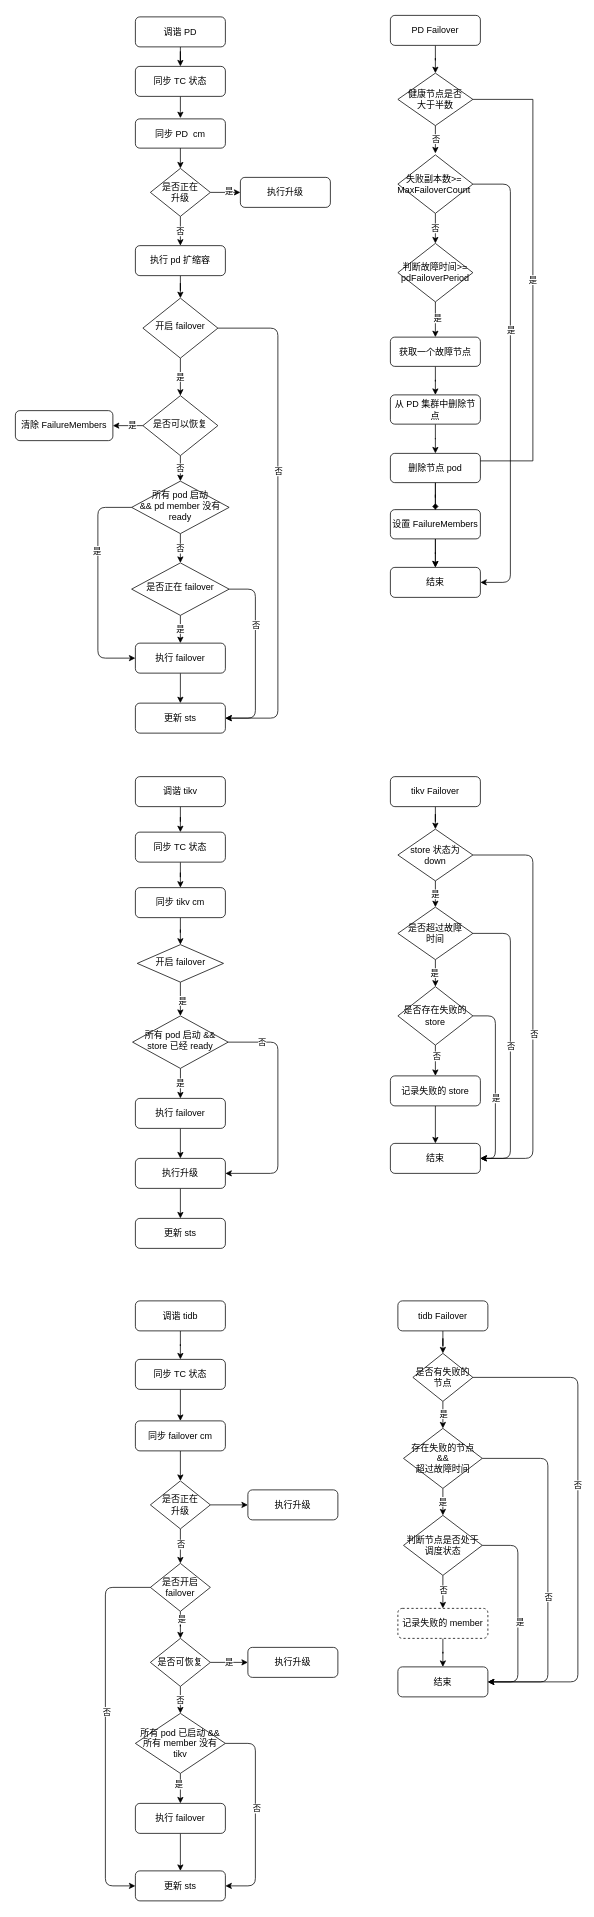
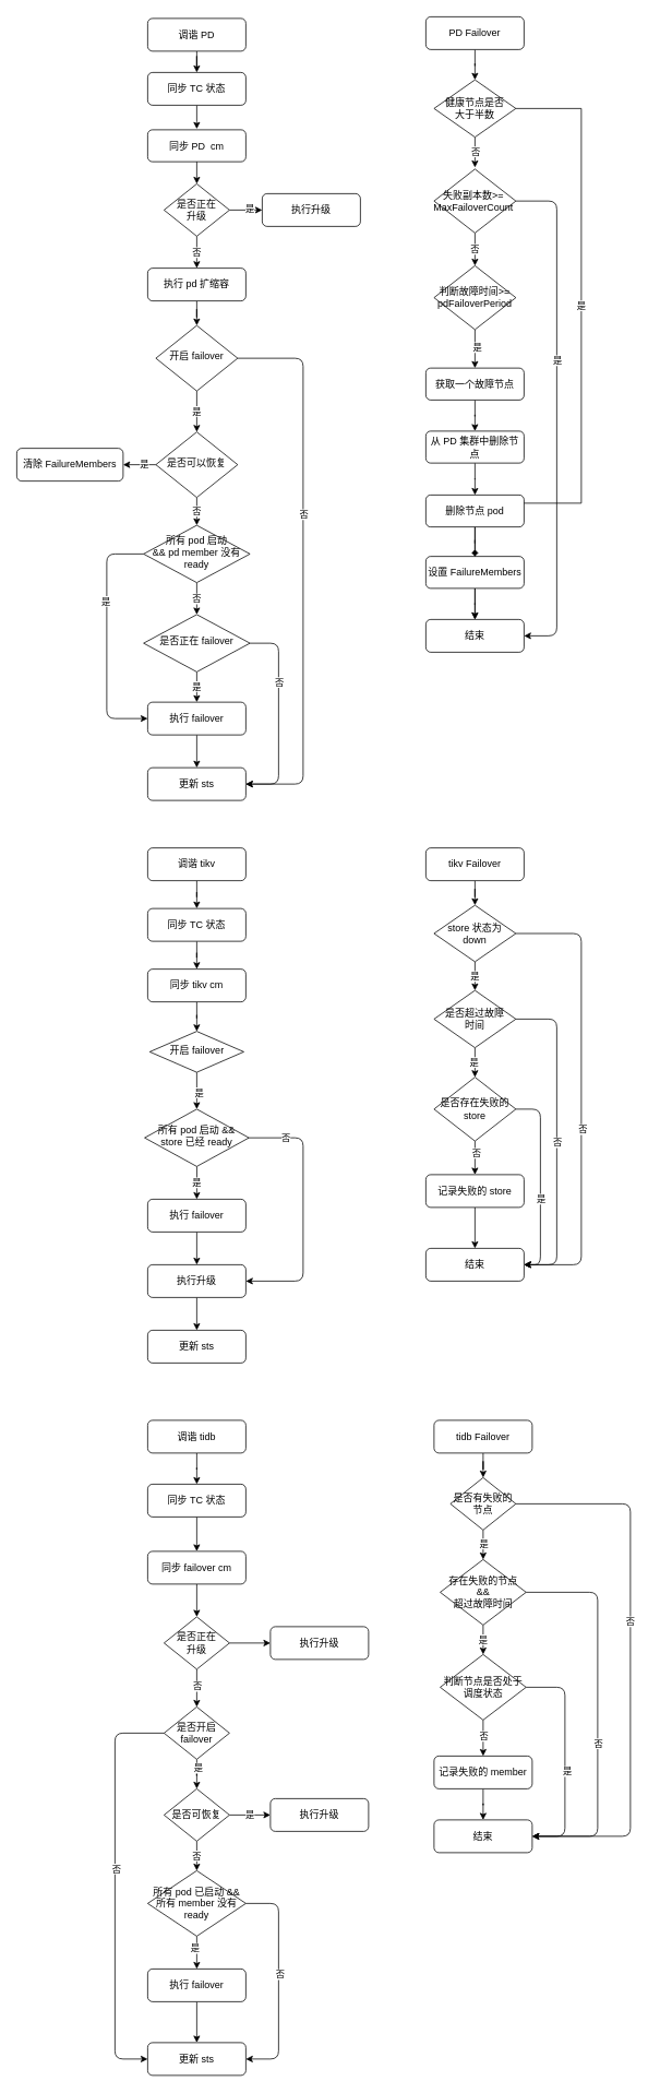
- <mxCell id="142" value="记录失败的 member" style="rounded=1;whiteSpace=wrap;html=1;fontSize=12;glass=0;strokeWidth=1;shadow=0;dashed=1;" vertex="1" parent="1"><mxGeometry x="530" y="2144" width="120" height="40" as="geometry" /></mxCell>
+ <mxCell id="142" value="记录失败的 member" style="rounded=1;whiteSpace=wrap;html=1;fontSize=12;glass=0;strokeWidth=1;shadow=0;" vertex="1" parent="1"><mxGeometry x="530" y="2144" width="120" height="40" as="geometry" /></mxCell>
- <mxCell id="122" value="所有 pod 已启动 &amp;amp;&amp;amp;&lt;br&gt;所有 member 没有 tikv" style="rhombus;whiteSpace=wrap;html=1;" vertex="1" parent="1"><mxGeometry x="180" y="2284" width="120" height="80" as="geometry" /></mxCell>
+ <mxCell id="122" value="所有 pod 已启动 &amp;amp;&amp;amp;&lt;br&gt;所有 member 没有 ready" style="rhombus;whiteSpace=wrap;html=1;" vertex="1" parent="1"><mxGeometry x="180" y="2284" width="120" height="80" as="geometry" /></mxCell>
